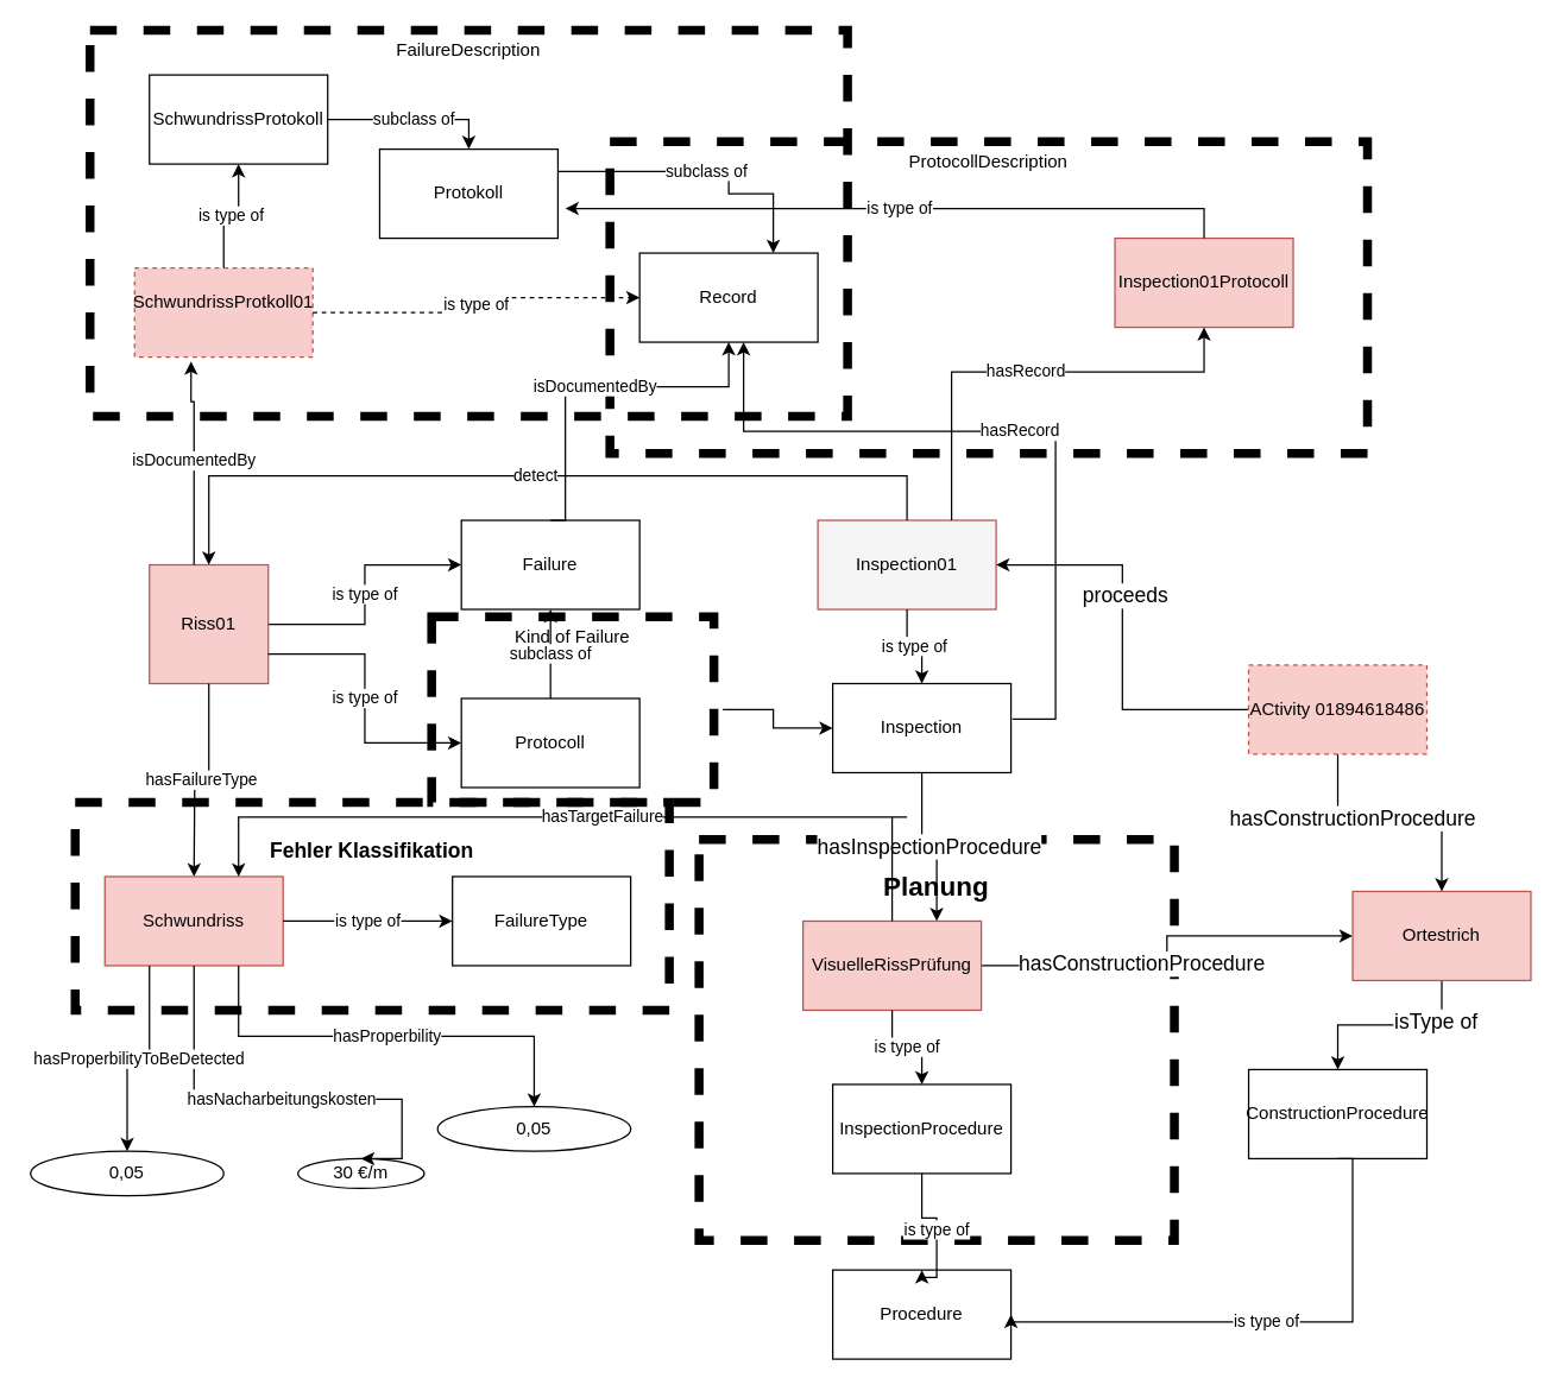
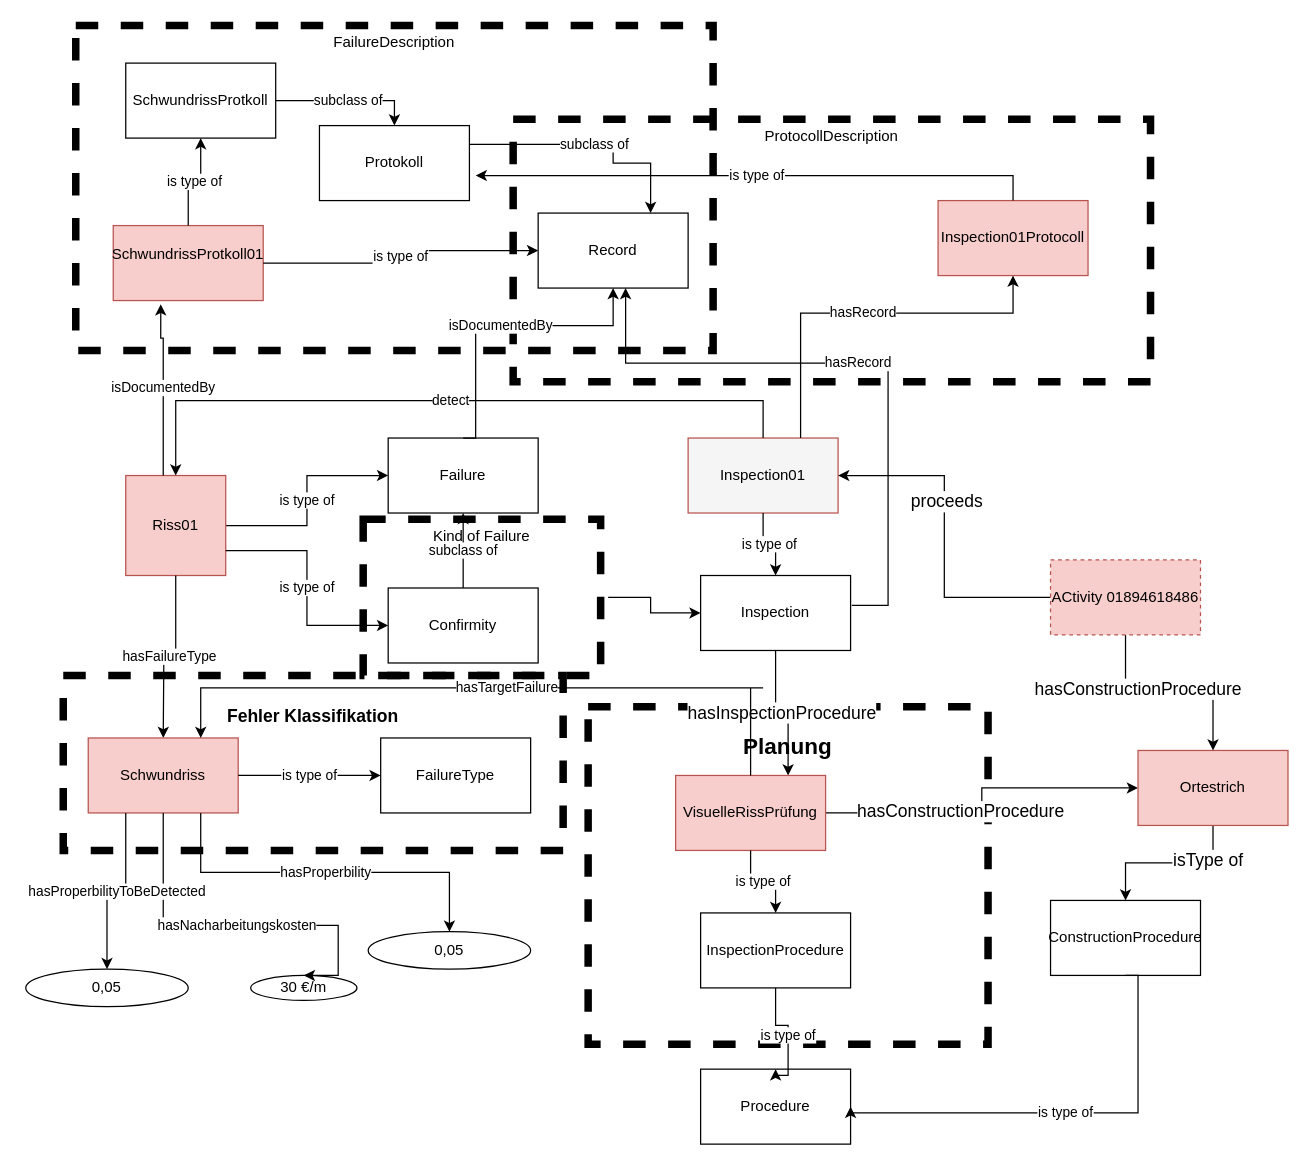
- <mxCell id="48" value="SchwundrissProtokoll" style="rounded=0;whiteSpace=wrap;html=1;" vertex="1" parent="1"><mxGeometry x="100" y="50" width="120" height="60" as="geometry" /></mxCell>
+ <mxCell id="48" value="SchwundrissProtkoll" style="rounded=0;whiteSpace=wrap;html=1;" vertex="1" parent="1"><mxGeometry x="100" y="50" width="120" height="60" as="geometry" /></mxCell>
- <mxCell id="32" value="&lt;div&gt;SchwundrissProtkoll01&lt;/div&gt;&lt;div&gt;&lt;br&gt;&lt;/div&gt;" style="rounded=0;whiteSpace=wrap;html=1;fillColor=#f8cecc;strokeColor=#b85450;dashed=1;" vertex="1" parent="1"><mxGeometry x="90" y="180" width="120" height="60" as="geometry" /></mxCell>
+ <mxCell id="32" value="&lt;div&gt;SchwundrissProtkoll01&lt;/div&gt;&lt;div&gt;&lt;br&gt;&lt;/div&gt;" style="rounded=0;whiteSpace=wrap;html=1;fillColor=#f8cecc;strokeColor=#b85450;" vertex="1" parent="1"><mxGeometry x="90" y="180" width="120" height="60" as="geometry" /></mxCell>
- <mxCell id="33" value="is type of" style="edgeStyle=orthogonalEdgeStyle;rounded=0;orthogonalLoop=1;jettySize=auto;html=1;exitX=1;exitY=0.5;exitDx=0;exitDy=0;entryX=0;entryY=0.5;entryDx=0;entryDy=0;dashed=1;" edge="1" parent="1" source="32" target="31"><mxGeometry relative="1" as="geometry"><mxPoint x="380" y="180" as="targetPoint" /><mxPoint x="240" y="220" as="sourcePoint" /></mxGeometry></mxCell>
+ <mxCell id="33" value="is type of" style="edgeStyle=orthogonalEdgeStyle;rounded=0;orthogonalLoop=1;jettySize=auto;html=1;exitX=1;exitY=0.5;exitDx=0;exitDy=0;entryX=0;entryY=0.5;entryDx=0;entryDy=0;" edge="1" parent="1" source="32" target="31"><mxGeometry relative="1" as="geometry"><mxPoint x="380" y="180" as="targetPoint" /><mxPoint x="240" y="220" as="sourcePoint" /></mxGeometry></mxCell>
- <mxCell id="12" value="Protocoll" style="rounded=0;whiteSpace=wrap;html=1;" vertex="1" parent="1"><mxGeometry x="310" y="470" width="120" height="60" as="geometry" /></mxCell>
+ <mxCell id="12" value="Confirmity" style="rounded=0;whiteSpace=wrap;html=1;" vertex="1" parent="1"><mxGeometry x="310" y="470" width="120" height="60" as="geometry" /></mxCell>
